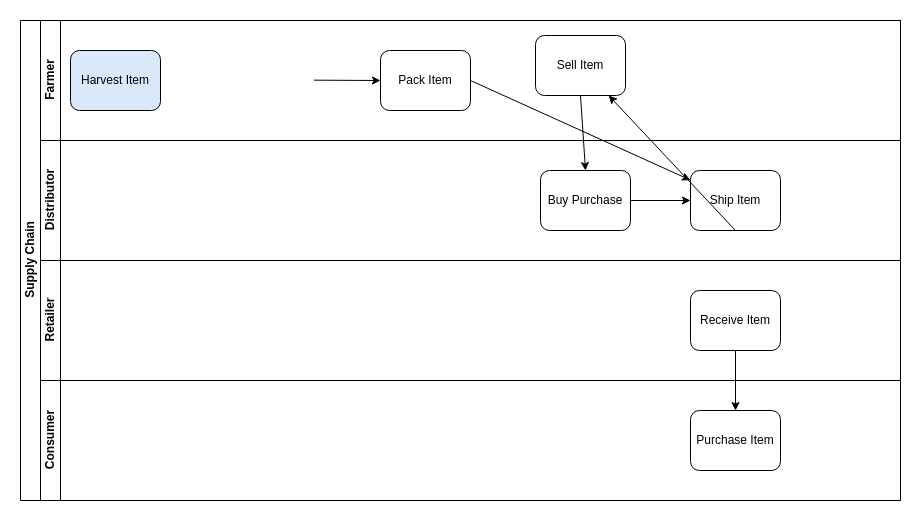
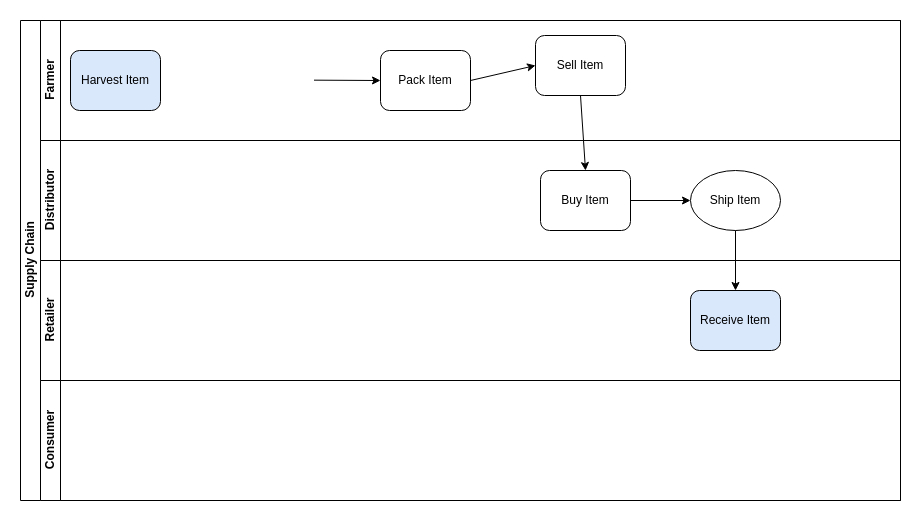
- <mxCell id="8" value="" style="endArrow=classic;html=1;exitX=1;exitY=0.5;exitDx=0;exitDy=0;" edge="1" parent="3" source="5" target="11"><mxGeometry width="50" height="50" relative="1" as="geometry"><mxPoint x="264" y="210" as="sourcePoint" /><mxPoint x="314" y="160" as="targetPoint" /></mxGeometry></mxCell>
+ <mxCell id="8" value="" style="endArrow=classic;html=1;exitX=1;exitY=0.5;exitDx=0;exitDy=0;entryX=0;entryY=0.5;entryDx=0;entryDy=0;" edge="1" parent="3" source="5" target="6"><mxGeometry width="50" height="50" relative="1" as="geometry"><mxPoint x="264" y="210" as="sourcePoint" /><mxPoint x="314" y="160" as="targetPoint" /></mxGeometry></mxCell>
- <mxCell id="18" value="" style="endArrow=classic;html=1;exitX=0.5;exitY=1;exitDx=0;exitDy=0;" edge="1" parent="2" source="11" target="6"><mxGeometry width="50" height="50" relative="1" as="geometry"><mxPoint x="400" y="220" as="sourcePoint" /><mxPoint x="450" y="170" as="targetPoint" /></mxGeometry></mxCell>
+ <mxCell id="18" value="" style="endArrow=classic;html=1;exitX=0.5;exitY=1;exitDx=0;exitDy=0;entryX=0.5;entryY=0;entryDx=0;entryDy=0;" edge="1" parent="2" source="11" target="14"><mxGeometry width="50" height="50" relative="1" as="geometry"><mxPoint x="400" y="220" as="sourcePoint" /><mxPoint x="450" y="170" as="targetPoint" /></mxGeometry></mxCell>
- <mxCell id="10" value="Buy Purchase" style="rounded=1;whiteSpace=wrap;html=1;" vertex="1" parent="9"><mxGeometry x="500" y="30" width="90" height="60" as="geometry" /></mxCell>
+ <mxCell id="10" value="Buy Item" style="rounded=1;whiteSpace=wrap;html=1;" vertex="1" parent="9"><mxGeometry x="500" y="30" width="90" height="60" as="geometry" /></mxCell>
- <mxCell id="11" value="Ship Item" style="rounded=1;whiteSpace=wrap;html=1;" vertex="1" parent="9"><mxGeometry x="650" y="30" width="90" height="60" as="geometry" /></mxCell>
+ <mxCell id="11" value="Ship Item" style="ellipse;whiteSpace=wrap;html=1;" vertex="1" parent="9"><mxGeometry x="650" y="30" width="90" height="60" as="geometry" /></mxCell>
- <mxCell id="14" value="Receive Item" style="rounded=1;whiteSpace=wrap;html=1;" vertex="1" parent="13"><mxGeometry x="650" y="30" width="90" height="60" as="geometry" /></mxCell>
+ <mxCell id="14" value="Receive Item" style="rounded=1;whiteSpace=wrap;html=1;fillColor=#dae8fc;" vertex="1" parent="13"><mxGeometry x="650" y="30" width="90" height="60" as="geometry" /></mxCell>
- <mxCell id="19" value="" style="endArrow=classic;html=1;exitX=0.5;exitY=1;exitDx=0;exitDy=0;entryX=0.5;entryY=0;entryDx=0;entryDy=0;" edge="1" parent="2" source="14" target="16"><mxGeometry width="50" height="50" relative="1" as="geometry"><mxPoint x="400" y="220" as="sourcePoint" /><mxPoint x="450" y="170" as="targetPoint" /></mxGeometry></mxCell>
- <mxCell id="16" value="Purchase Item" style="rounded=1;whiteSpace=wrap;html=1;" vertex="1" parent="15"><mxGeometry x="650" y="30" width="90" height="60" as="geometry" /></mxCell>
